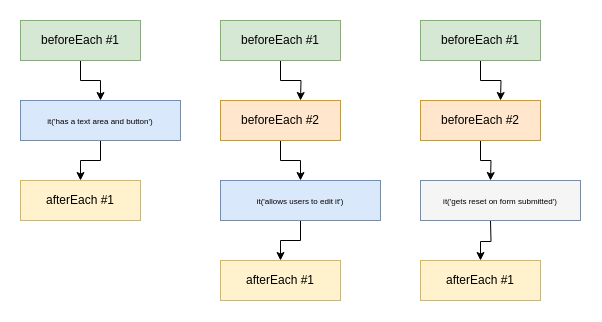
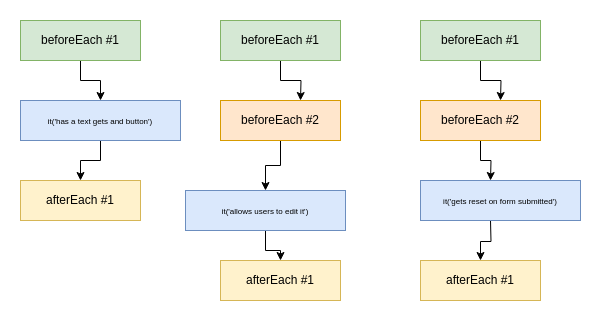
- <mxCell id="5" value="&lt;font style=&quot;font-size: 8px&quot;&gt;it('has a text area and button')&lt;/font&gt;" style="rounded=0;whiteSpace=wrap;html=1;fillColor=#dae8fc;strokeColor=#6c8ebf;" vertex="1" parent="1"><mxGeometry x="20" y="100" width="160" height="40" as="geometry" /></mxCell>
+ <mxCell id="5" value="&lt;font style=&quot;font-size: 8px&quot;&gt;it('has a text gets and button')&lt;/font&gt;" style="rounded=0;whiteSpace=wrap;html=1;fillColor=#dae8fc;strokeColor=#6c8ebf;" vertex="1" parent="1"><mxGeometry x="20" y="100" width="160" height="40" as="geometry" /></mxCell>
- <mxCell id="10" value="&lt;font style=&quot;font-size: 8px&quot;&gt;it('allows users to edit it')&lt;/font&gt;" style="rounded=0;whiteSpace=wrap;html=1;fillColor=#dae8fc;strokeColor=#6c8ebf;" vertex="1" parent="1"><mxGeometry x="220" y="180" width="160" height="40" as="geometry" /></mxCell>
+ <mxCell id="10" value="&lt;font style=&quot;font-size: 8px&quot;&gt;it('allows users to edit it')&lt;/font&gt;" style="rounded=0;whiteSpace=wrap;html=1;fillColor=#dae8fc;strokeColor=#6c8ebf;" vertex="1" parent="1"><mxGeometry x="185" y="190" width="160" height="40" as="geometry" /></mxCell>
- <mxCell id="20" value="&lt;font style=&quot;font-size: 8px&quot;&gt;it('gets reset on form submitted')&lt;/font&gt;" style="rounded=0;whiteSpace=wrap;html=1;fillColor=#f5f5f5;strokeColor=#6c8ebf;" vertex="1" parent="1"><mxGeometry x="420" y="180" width="160" height="40" as="geometry" /></mxCell>
+ <mxCell id="20" value="&lt;font style=&quot;font-size: 8px&quot;&gt;it('gets reset on form submitted')&lt;/font&gt;" style="rounded=0;whiteSpace=wrap;html=1;fillColor=#dae8fc;strokeColor=#6c8ebf;" vertex="1" parent="1"><mxGeometry x="420" y="180" width="160" height="40" as="geometry" /></mxCell>
